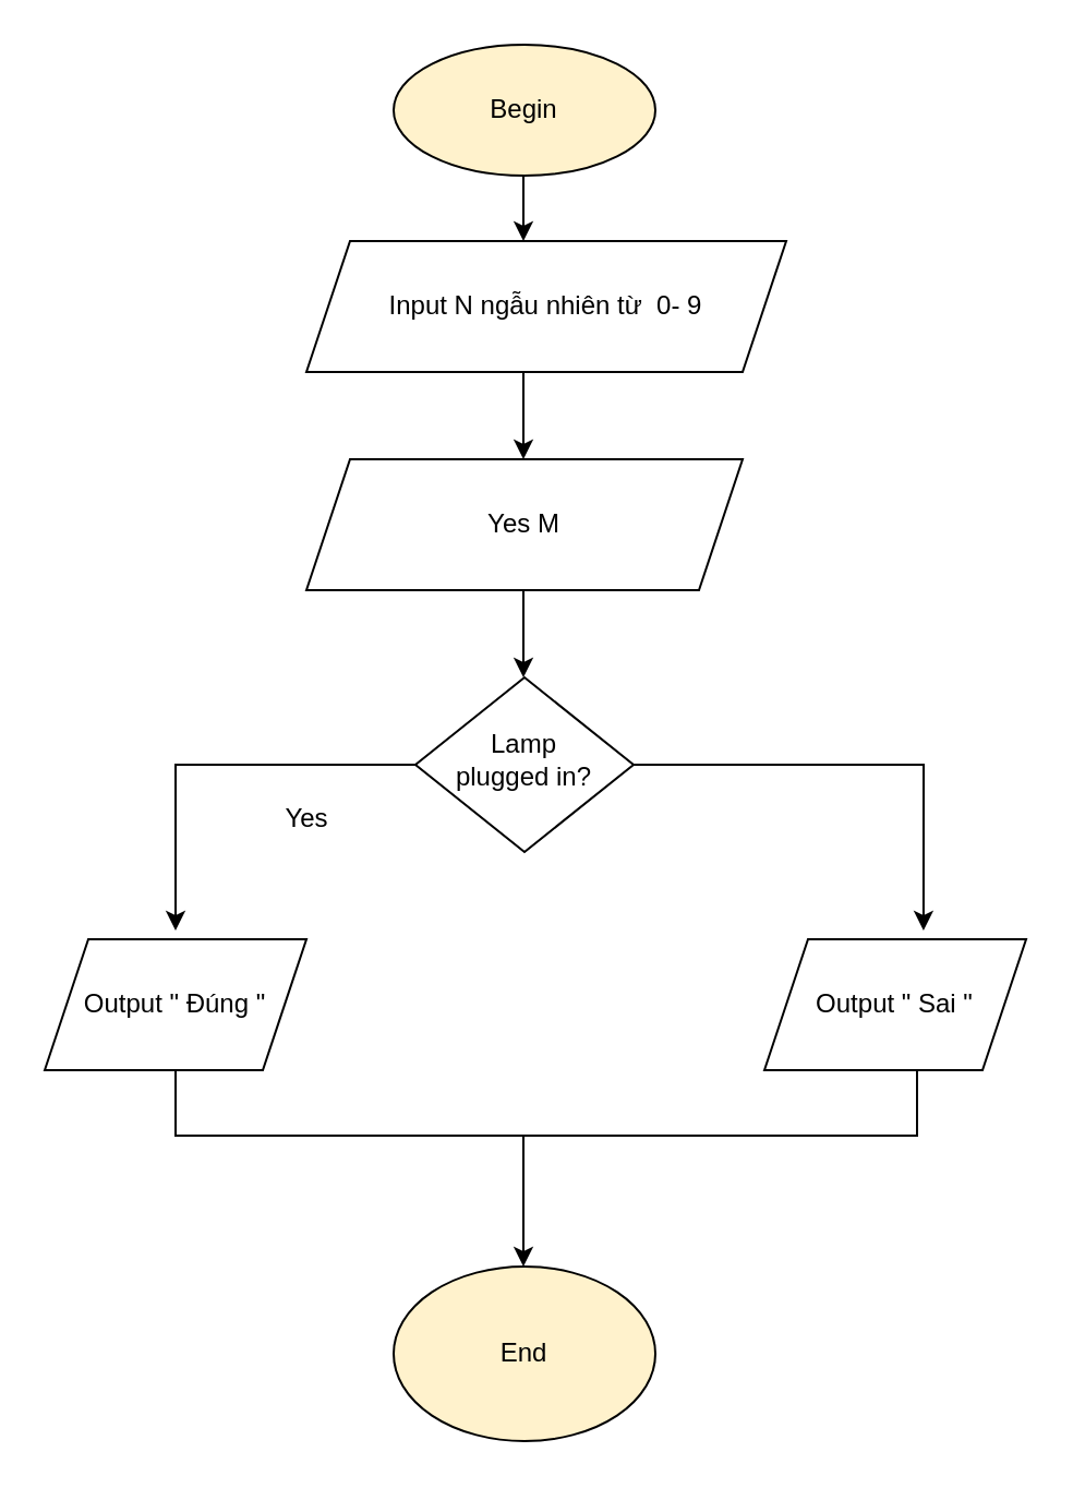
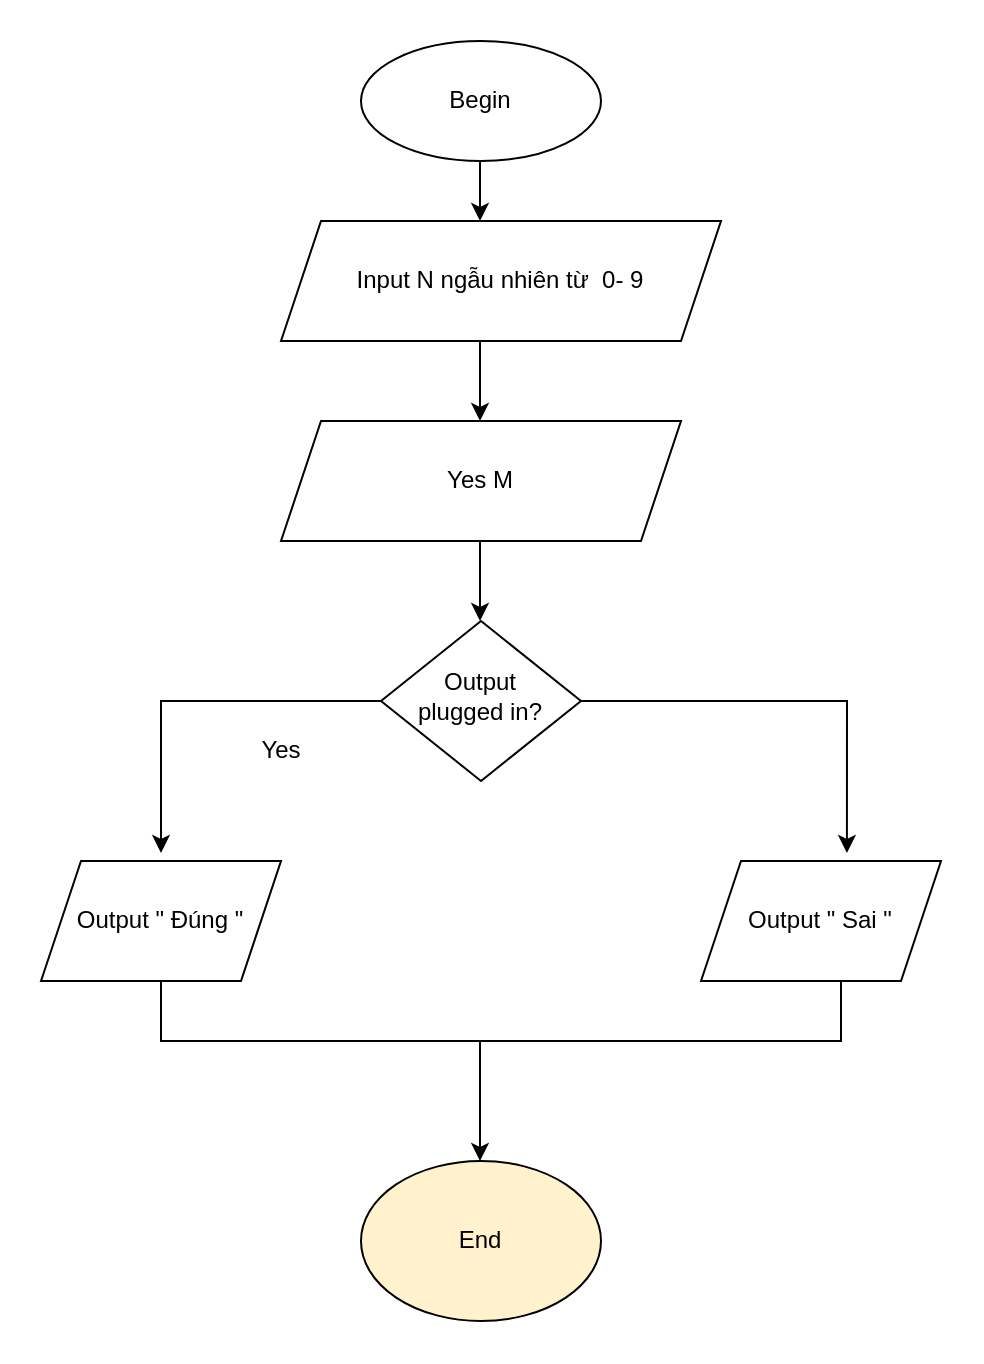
- <mxCell id="3" value="Begin" style="ellipse;whiteSpace=wrap;html=1;fillColor=#fff2cc;" vertex="1" parent="1"><mxGeometry x="180" y="20" width="120" height="60" as="geometry" /></mxCell>
+ <mxCell id="3" value="Begin" style="ellipse;whiteSpace=wrap;html=1;" vertex="1" parent="1"><mxGeometry x="180" y="20" width="120" height="60" as="geometry" /></mxCell>
- <mxCell id="2" value="Lamp&lt;br&gt;plugged in?" style="rhombus;whiteSpace=wrap;html=1;shadow=0;fontFamily=Helvetica;fontSize=12;align=center;strokeWidth=1;spacing=6;spacingTop=-4;" parent="1" vertex="1"><mxGeometry x="190" y="310" width="100" height="80" as="geometry" /></mxCell>
+ <mxCell id="2" value="Output&lt;br&gt;plugged in?" style="rhombus;whiteSpace=wrap;html=1;shadow=0;fontFamily=Helvetica;fontSize=12;align=center;strokeWidth=1;spacing=6;spacingTop=-4;" parent="1" vertex="1"><mxGeometry x="190" y="310" width="100" height="80" as="geometry" /></mxCell>
